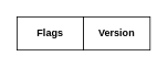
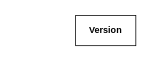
- <mxCell id="2" value="Flags" style="rounded=0;whiteSpace=wrap;html=1;fontStyle=1" vertex="1" parent="1"><mxGeometry x="20" y="20" width="80" height="40" as="geometry" /></mxCell>
